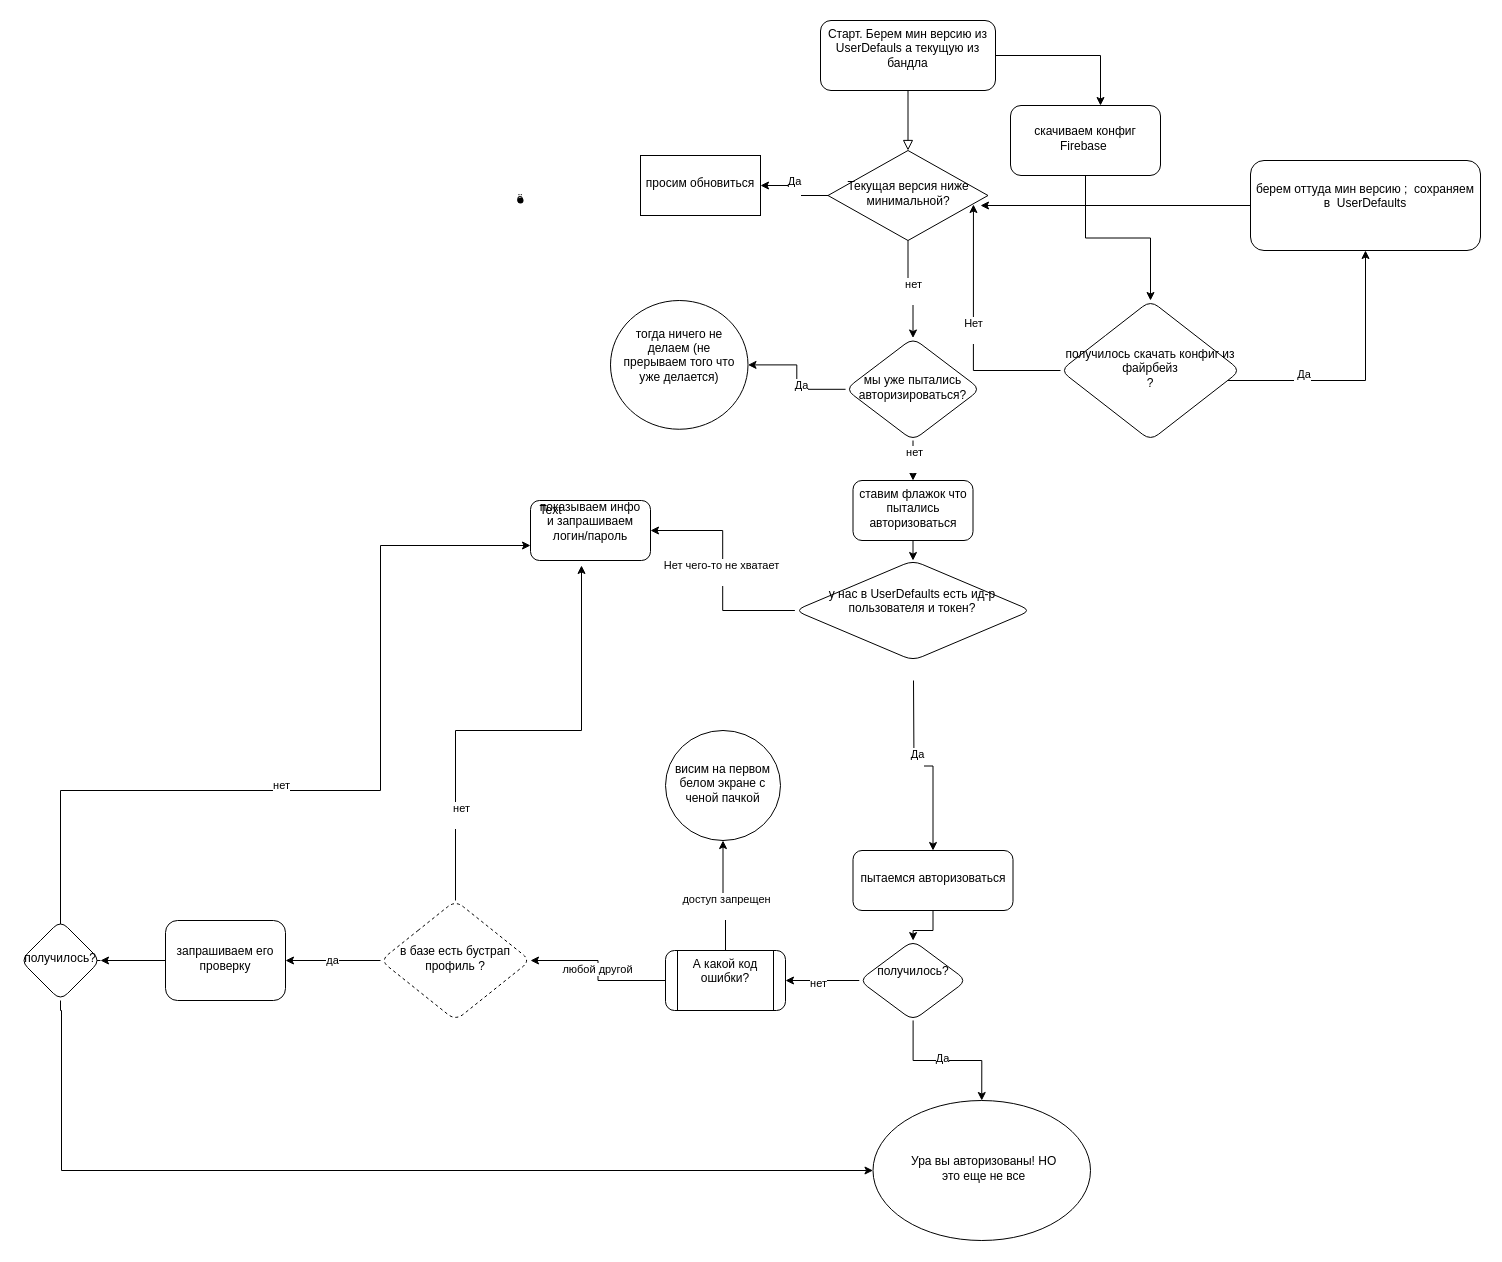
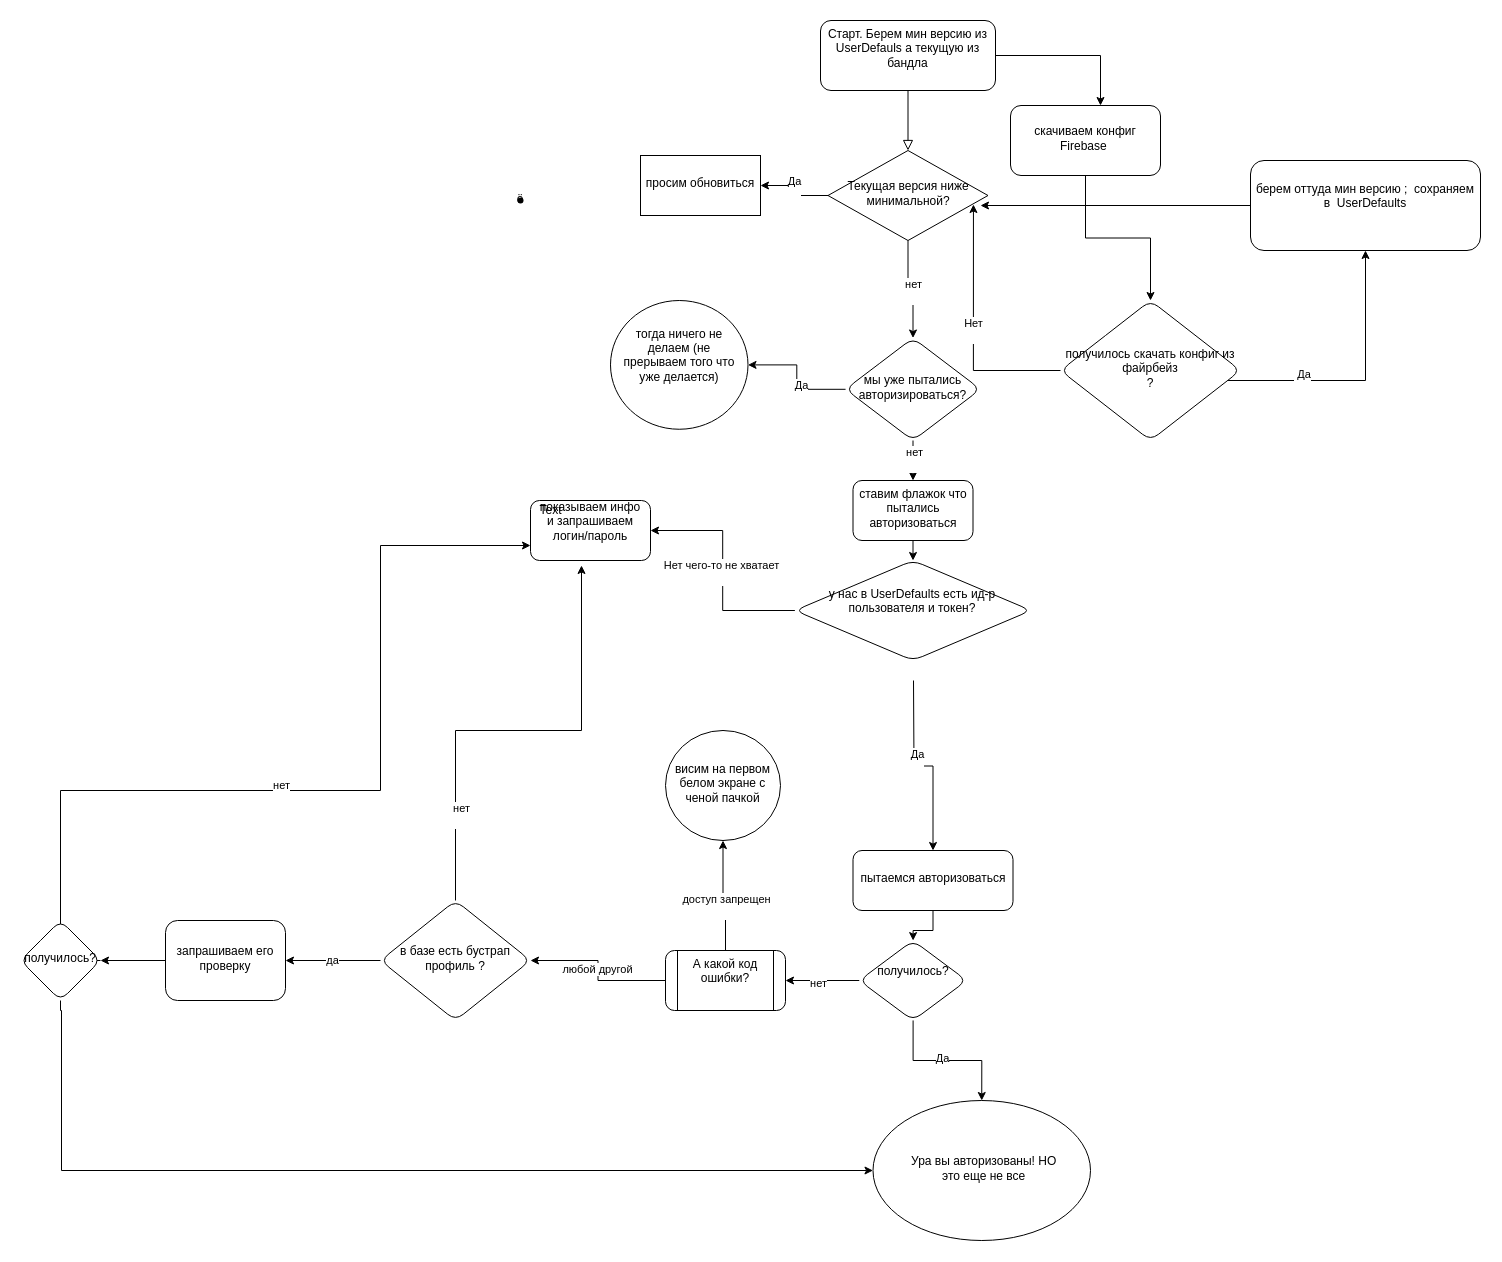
- <mxCell id="51" value="в базе есть бустрап профиль ?" style="rhombus;whiteSpace=wrap;html=1;rounded=1;shadow=0;strokeWidth=1;spacing=6;spacingTop=-4;dashed=1;" vertex="1" parent="1"><mxGeometry x="380" y="900" width="150" height="120" as="geometry" /></mxCell>
+ <mxCell id="51" value="в базе есть бустрап профиль ?" style="rhombus;whiteSpace=wrap;html=1;rounded=1;shadow=0;strokeWidth=1;spacing=6;spacingTop=-4;" vertex="1" parent="1"><mxGeometry x="380" y="900" width="150" height="120" as="geometry" /></mxCell>
